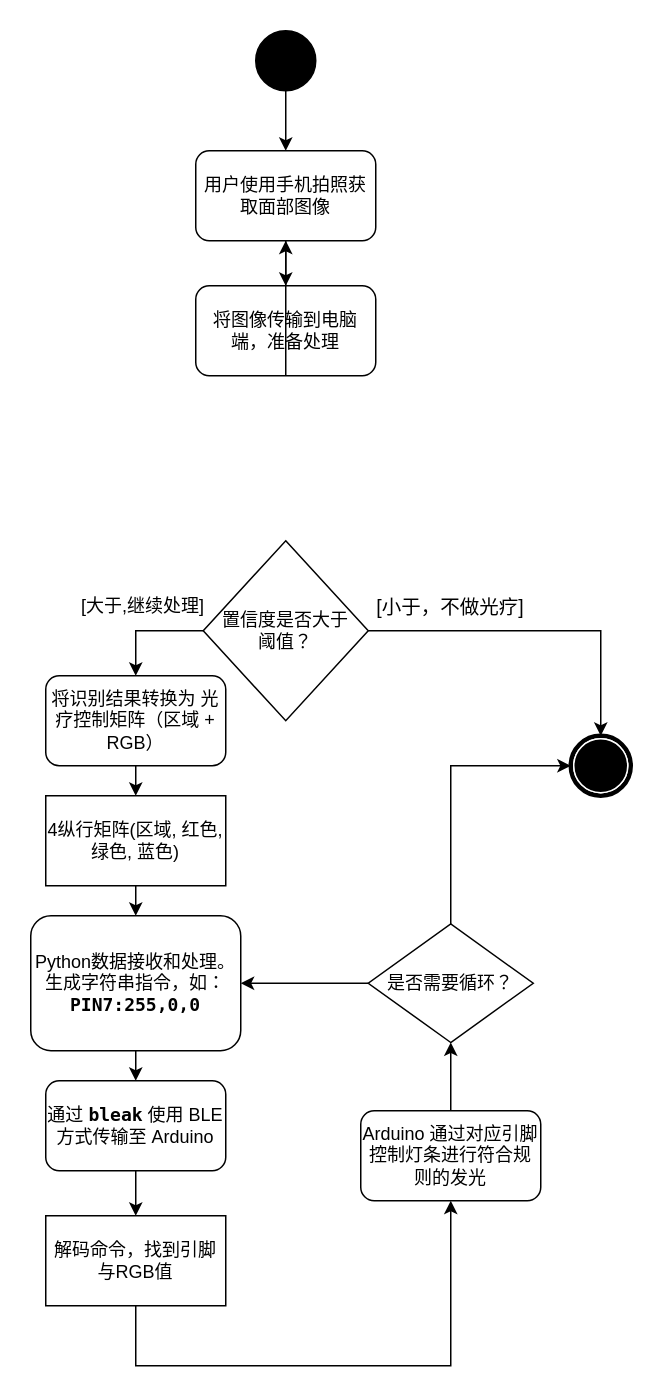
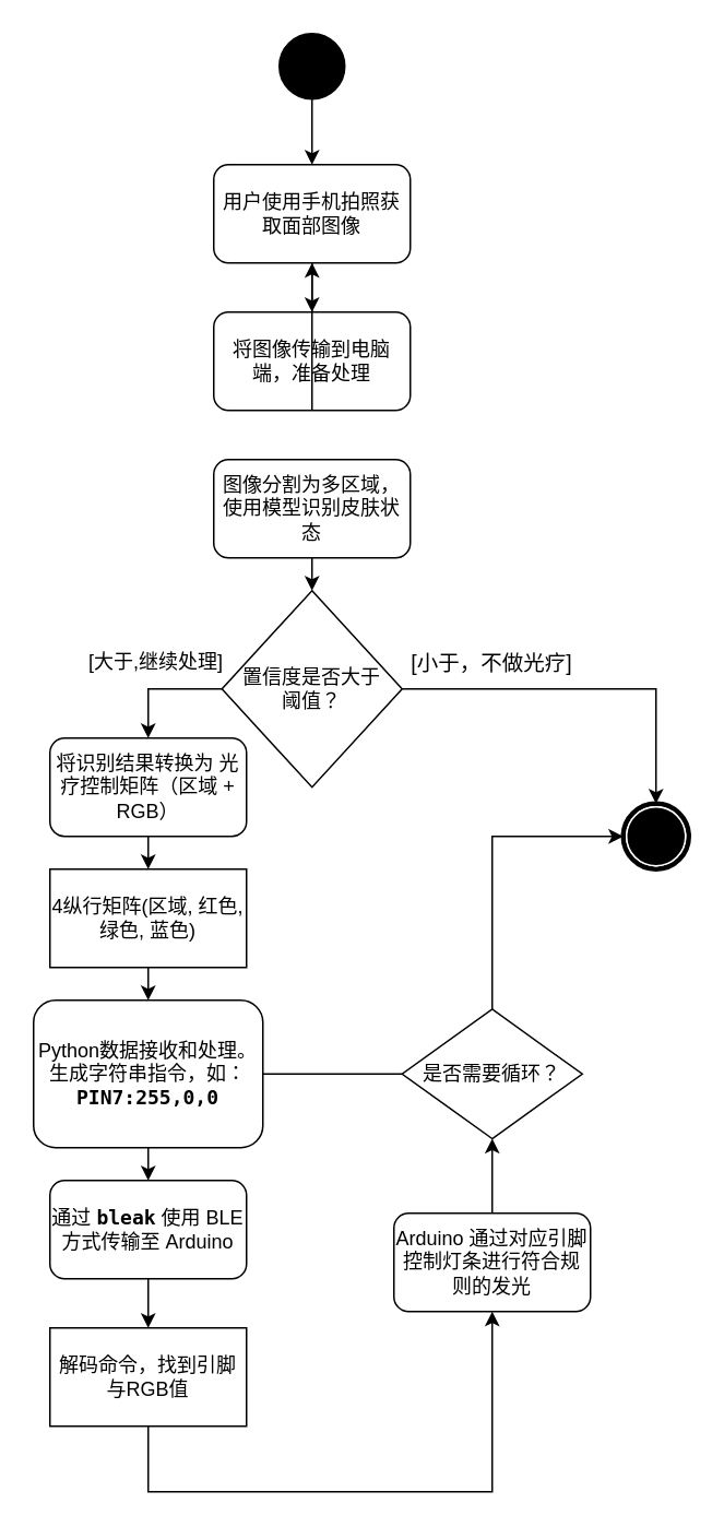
+ <mxCell id="8" value="图像分割为多区域，使用模型识别皮肤状态" style="rounded=1;whiteSpace=wrap;html=1;" vertex="1" parent="1"><mxGeometry x="130" y="280" width="120" height="60" as="geometry" /></mxCell>
+ <mxCell id="10" value="" style="endArrow=classic;html=1;rounded=0;exitX=0.5;exitY=1;exitDx=0;exitDy=0;entryX=0.5;entryY=0;entryDx=0;entryDy=0;" edge="1" parent="1" source="8" target="9"><mxGeometry width="50" height="50" relative="1" as="geometry"><mxPoint x="150" y="470" as="sourcePoint" /><mxPoint x="200" y="420" as="targetPoint" /></mxGeometry></mxCell>
- <mxCell id="17" value="" style="endArrow=classic;html=1;rounded=0;entryX=1;entryY=0.5;entryDx=0;entryDy=0;exitX=1;exitY=0.5;exitDx=0;exitDy=0;" edge="1" parent="1" source="15" target="12"><mxGeometry width="50" height="50" relative="1" as="geometry"><mxPoint x="210" y="690" as="sourcePoint" /><mxPoint x="-320" y="790" as="targetPoint" /></mxGeometry></mxCell>
+ <mxCell id="17" value="" style="endArrow=none;html=1;rounded=0;entryX=1;entryY=0.5;entryDx=0;entryDy=0;exitX=1;exitY=0.5;exitDx=0;exitDy=0;" edge="1" parent="1" source="15" target="12"><mxGeometry width="50" height="50" relative="1" as="geometry"><mxPoint x="210" y="690" as="sourcePoint" /><mxPoint x="-320" y="790" as="targetPoint" /></mxGeometry></mxCell>
